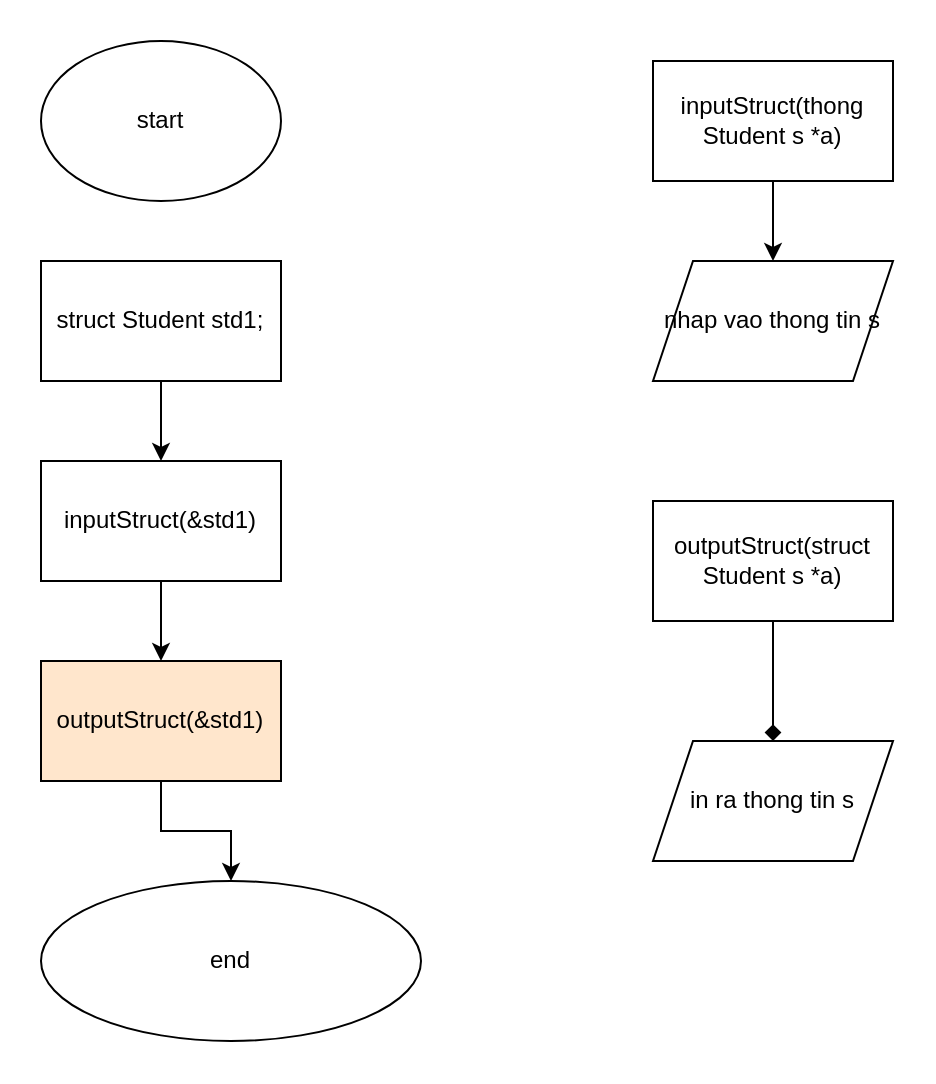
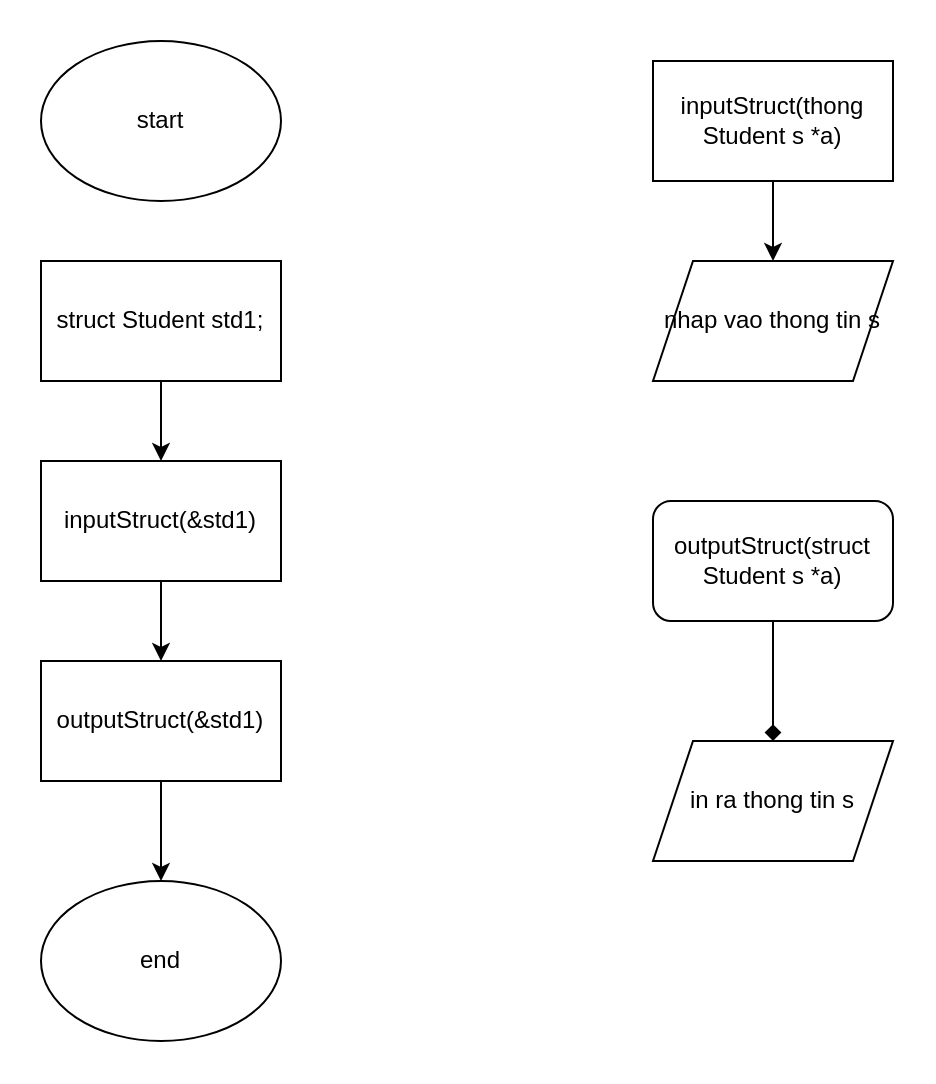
- <mxCell id="14" value="outputStruct(struct Student s *a)" style="rounded=0;whiteSpace=wrap;html=1;" vertex="1" parent="1"><mxGeometry x="326" y="250" width="120" height="60" as="geometry" /></mxCell>
+ <mxCell id="14" value="outputStruct(struct Student s *a)" style="whiteSpace=wrap;html=1;rounded=1;" vertex="1" parent="1"><mxGeometry x="326" y="250" width="120" height="60" as="geometry" /></mxCell>
- <mxCell id="8" value="outputStruct(&amp;amp;std1)" style="rounded=0;whiteSpace=wrap;html=1;fillColor=#ffe6cc;" vertex="1" parent="1"><mxGeometry x="20" y="330" width="120" height="60" as="geometry" /></mxCell>
+ <mxCell id="8" value="outputStruct(&amp;amp;std1)" style="rounded=0;whiteSpace=wrap;html=1;" vertex="1" parent="1"><mxGeometry x="20" y="330" width="120" height="60" as="geometry" /></mxCell>
- <mxCell id="9" value="end" style="ellipse;whiteSpace=wrap;html=1;" vertex="1" parent="1"><mxGeometry x="20" y="440" width="190" height="80" as="geometry" /></mxCell>
+ <mxCell id="9" value="end" style="ellipse;whiteSpace=wrap;html=1;" vertex="1" parent="1"><mxGeometry x="20" y="440" width="120" height="80" as="geometry" /></mxCell>
